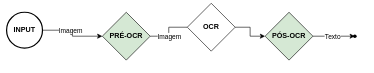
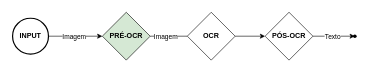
- <mxCell id="7" value="&lt;b&gt;OCR&lt;/b&gt;" style="rhombus;whiteSpace=wrap;html=1;" parent="1" vertex="1"><mxGeometry x="312" y="5" width="80" height="80" as="geometry" /></mxCell>
+ <mxCell id="7" value="&lt;b&gt;OCR&lt;/b&gt;" style="rhombus;whiteSpace=wrap;html=1;" parent="1" vertex="1"><mxGeometry x="312" y="20" width="80" height="80" as="geometry" /></mxCell>
- <mxCell id="13" value="&lt;b&gt;INPUT&lt;/b&gt;" style="strokeWidth=2;html=1;shape=mxgraph.flowchart.start_2;whiteSpace=wrap;" parent="1" vertex="1"><mxGeometry x="10" y="20" width="60" height="60" as="geometry" /></mxCell>
+ <mxCell id="13" value="&lt;b&gt;INPUT&lt;/b&gt;" style="strokeWidth=2;html=1;shape=mxgraph.flowchart.start_2;whiteSpace=wrap;" parent="1" vertex="1"><mxGeometry x="20" y="30" width="60" height="60" as="geometry" /></mxCell>
- <mxCell id="10" value="&lt;b&gt;PÓS-OCR&lt;/b&gt;" style="rhombus;whiteSpace=wrap;html=1;fillColor=#d5e8d4;" parent="1" vertex="1"><mxGeometry x="442" y="20" width="80" height="80" as="geometry" /></mxCell>
+ <mxCell id="10" value="&lt;b&gt;PÓS-OCR&lt;/b&gt;" style="rhombus;whiteSpace=wrap;html=1;" parent="1" vertex="1"><mxGeometry x="442" y="20" width="80" height="80" as="geometry" /></mxCell>
